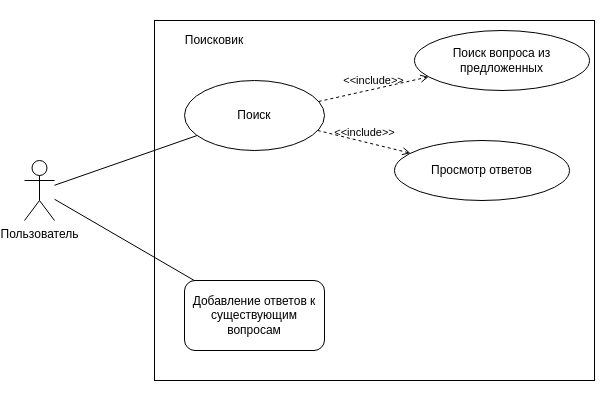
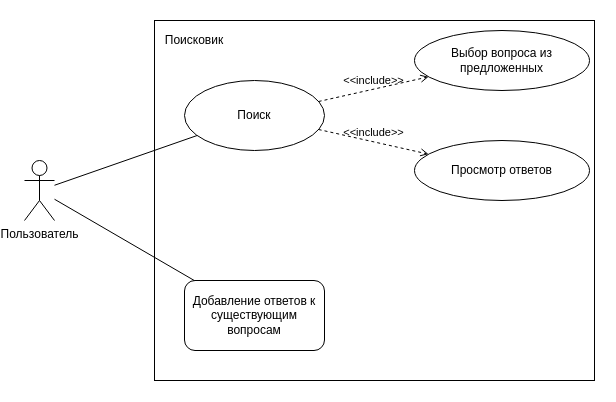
- <mxCell id="4" value="Поисковик" style="text;html=1;strokeColor=none;fillColor=none;align=center;verticalAlign=middle;whiteSpace=wrap;rounded=0;" vertex="1" parent="1"><mxGeometry x="190" y="30" width="40" height="20" as="geometry" /></mxCell>
+ <mxCell id="4" value="Поисковик" style="text;html=1;strokeColor=none;fillColor=none;align=center;verticalAlign=middle;whiteSpace=wrap;rounded=0;" vertex="1" parent="1"><mxGeometry x="170" y="30" width="40" height="20" as="geometry" /></mxCell>
- <mxCell id="6" value="Поиск вопроса из предложенных" style="ellipse;whiteSpace=wrap;html=1;" vertex="1" parent="1"><mxGeometry x="410" y="30" width="175" height="60" as="geometry" /></mxCell>
+ <mxCell id="6" value="Выбор вопроса из предложенных" style="ellipse;whiteSpace=wrap;html=1;" vertex="1" parent="1"><mxGeometry x="410" y="30" width="175" height="60" as="geometry" /></mxCell>
- <mxCell id="8" value="Просмотр ответов" style="ellipse;whiteSpace=wrap;html=1;" vertex="1" parent="1"><mxGeometry x="390" y="140" width="175" height="60" as="geometry" /></mxCell>
+ <mxCell id="8" value="Просмотр ответов" style="ellipse;whiteSpace=wrap;html=1;" vertex="1" parent="1"><mxGeometry x="410" y="140" width="175" height="60" as="geometry" /></mxCell>
